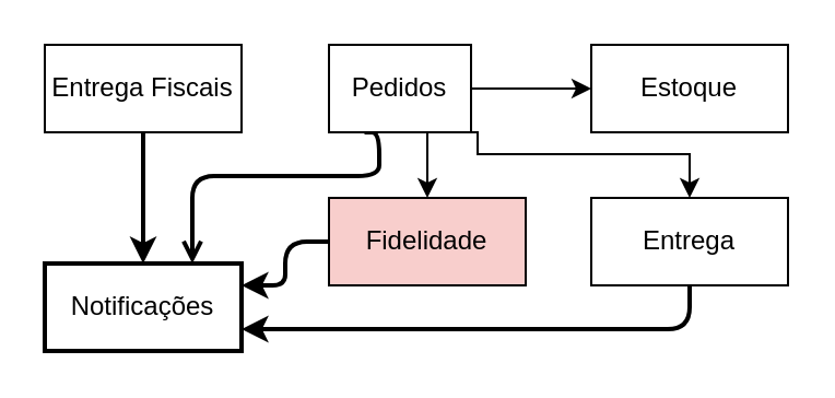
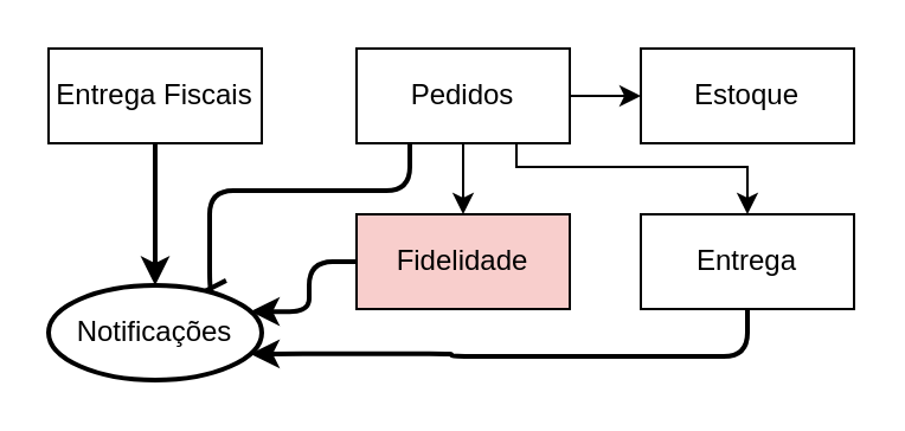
- <mxCell id="8" value="Pedidos" style="rounded=0;whiteSpace=wrap;html=1;" vertex="1" parent="1"><mxGeometry x="150" y="20" width="65" height="40" as="geometry" /></mxCell>
+ <mxCell id="8" value="Pedidos" style="rounded=0;whiteSpace=wrap;html=1;" vertex="1" parent="1"><mxGeometry x="150" y="20" width="90" height="40" as="geometry" /></mxCell>
- <mxCell id="14" value="Notificações" style="rounded=0;whiteSpace=wrap;html=1;strokeWidth=2;" vertex="1" parent="1"><mxGeometry x="20" y="120" width="90" height="40" as="geometry" /></mxCell>
+ <mxCell id="14" value="Notificações" style="ellipse;whiteSpace=wrap;html=1;strokeWidth=2;" vertex="1" parent="1"><mxGeometry x="20" y="120" width="90" height="40" as="geometry" /></mxCell>
